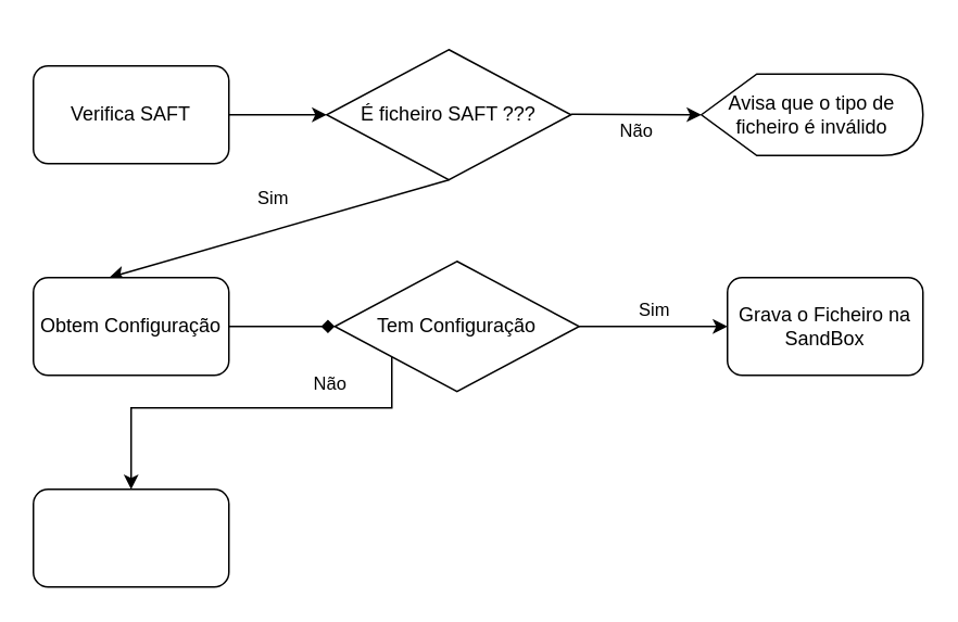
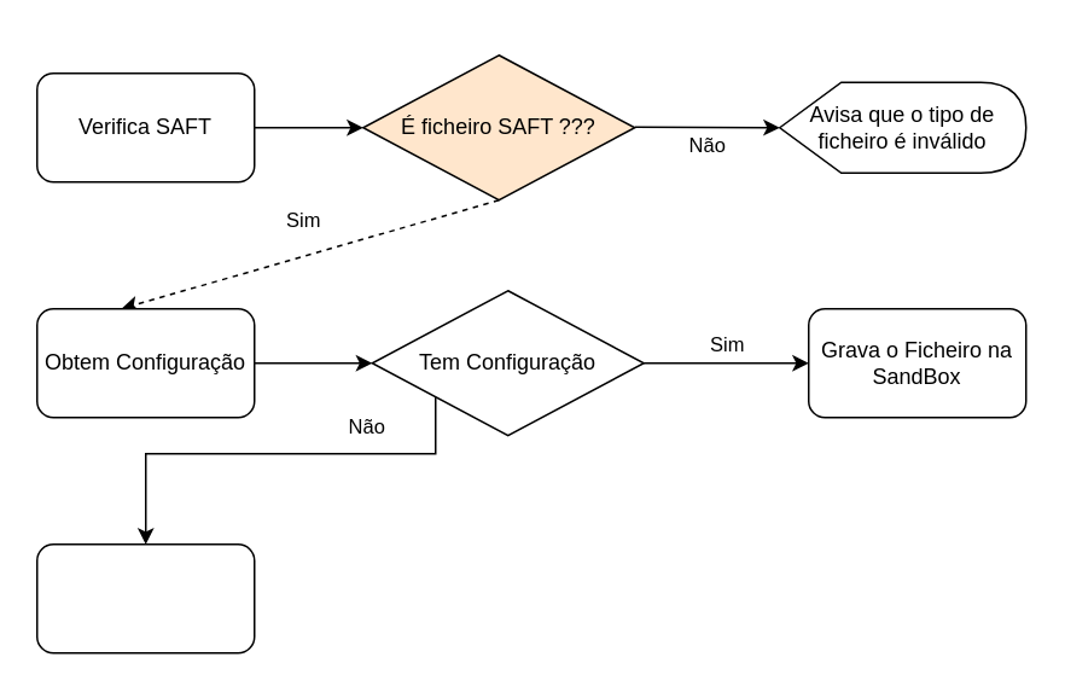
- <mxCell id="2" value="É ficheiro SAFT ???" style="rhombus;whiteSpace=wrap;html=1;" vertex="1" parent="1"><mxGeometry x="200" y="30" width="150" height="80" as="geometry" /></mxCell>
+ <mxCell id="2" value="É ficheiro SAFT ???" style="rhombus;whiteSpace=wrap;html=1;fillColor=#ffe6cc;" vertex="1" parent="1"><mxGeometry x="200" y="30" width="150" height="80" as="geometry" /></mxCell>
- <mxCell id="5" value="" style="endArrow=classic;html=1;exitX=0.5;exitY=1;exitDx=0;exitDy=0;entryX=0.389;entryY=-0.002;entryDx=0;entryDy=0;entryPerimeter=0;" edge="1" parent="1" source="2" target="12"><mxGeometry relative="1" as="geometry"><mxPoint x="280" y="120" as="sourcePoint" /><mxPoint x="275" y="170" as="targetPoint" /><Array as="points" /></mxGeometry></mxCell>
+ <mxCell id="5" value="" style="endArrow=classic;html=1;exitX=0.5;exitY=1;exitDx=0;exitDy=0;entryX=0.389;entryY=-0.002;entryDx=0;entryDy=0;entryPerimeter=0;dashed=1;" edge="1" parent="1" source="2" target="12"><mxGeometry relative="1" as="geometry"><mxPoint x="280" y="120" as="sourcePoint" /><mxPoint x="275" y="170" as="targetPoint" /><Array as="points" /></mxGeometry></mxCell>
- <mxCell id="11" value="" style="edgeStyle=orthogonalEdgeStyle;rounded=0;orthogonalLoop=1;jettySize=auto;html=1;endArrow=diamond;" edge="1" parent="1" source="12" target="15"><mxGeometry relative="1" as="geometry" /></mxCell>
+ <mxCell id="11" value="" style="edgeStyle=orthogonalEdgeStyle;rounded=0;orthogonalLoop=1;jettySize=auto;html=1;" edge="1" parent="1" source="12" target="15"><mxGeometry relative="1" as="geometry" /></mxCell>
